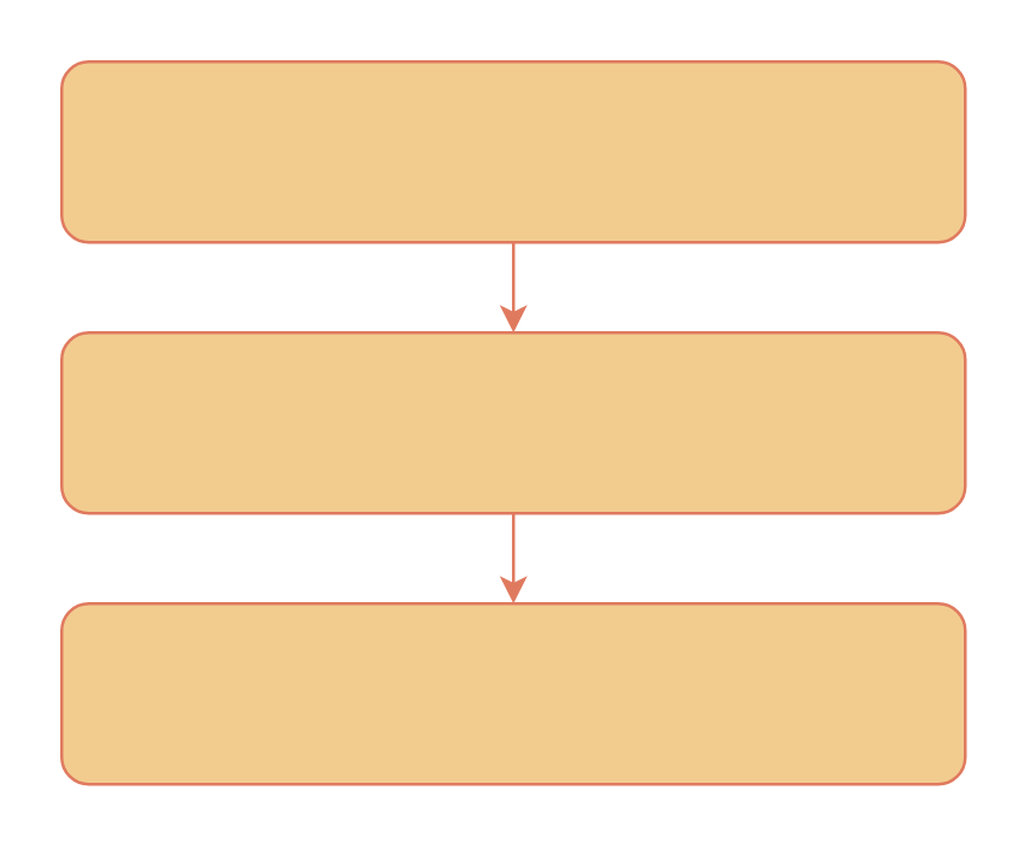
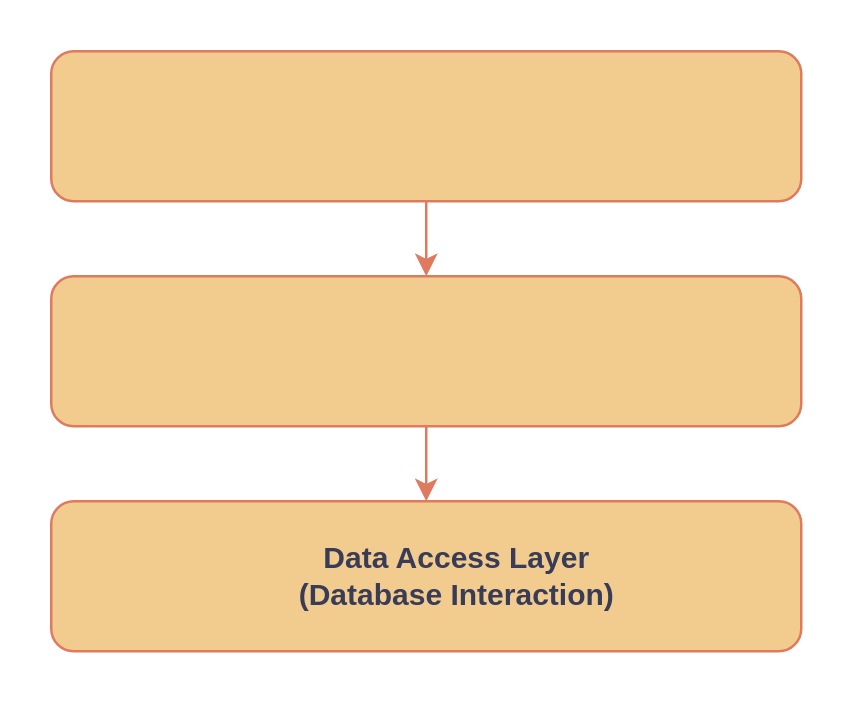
+ <mxCell id="8" value="Data Access Layer&lt;br&gt;(Database Interaction)" style="text;html=1;strokeColor=none;fillColor=none;align=center;verticalAlign=middle;whiteSpace=wrap;rounded=0;fontStyle=1;labelBackgroundColor=none;fontColor=#393C56;" vertex="1" parent="6"><mxGeometry x="95" y="15" width="135" height="30" as="geometry" /></mxCell>
